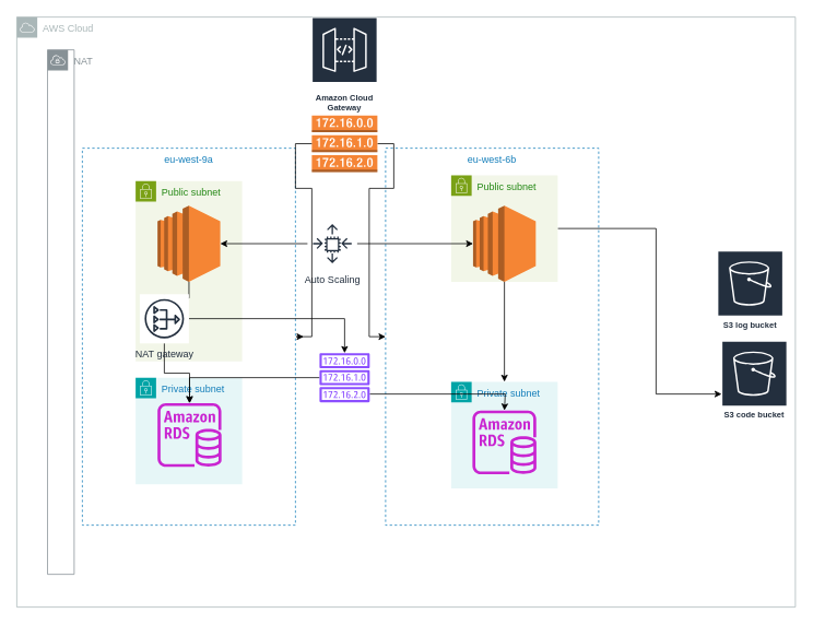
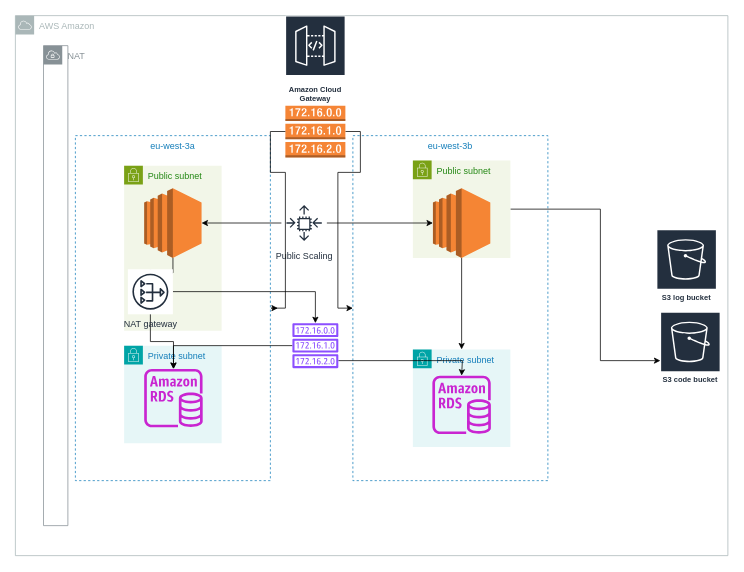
- <mxCell id="2" value="AWS Cloud" style="sketch=0;outlineConnect=0;gradientColor=none;html=1;whiteSpace=wrap;fontSize=12;fontStyle=0;shape=mxgraph.aws4.group;grIcon=mxgraph.aws4.group_aws_cloud;strokeColor=#AAB7B8;fillColor=none;verticalAlign=top;align=left;spacingLeft=30;fontColor=#AAB7B8;dashed=0;" vertex="1" parent="1"><mxGeometry x="20" y="20" width="950" height="720" as="geometry" /></mxCell>
+ <mxCell id="2" value="AWS Amazon" style="sketch=0;outlineConnect=0;gradientColor=none;html=1;whiteSpace=wrap;fontSize=12;fontStyle=0;shape=mxgraph.aws4.group;grIcon=mxgraph.aws4.group_aws_cloud;strokeColor=#AAB7B8;fillColor=none;verticalAlign=top;align=left;spacingLeft=30;fontColor=#AAB7B8;dashed=0;" vertex="1" parent="1"><mxGeometry x="20" y="20" width="950" height="720" as="geometry" /></mxCell>
- <mxCell id="3" value="eu-west-9a" style="fillColor=none;strokeColor=#147EBA;dashed=1;verticalAlign=top;fontStyle=0;fontColor=#147EBA;whiteSpace=wrap;html=1;" vertex="1" parent="1"><mxGeometry x="100" y="180" width="260" height="460" as="geometry" /></mxCell>
+ <mxCell id="3" value="eu-west-3a" style="fillColor=none;strokeColor=#147EBA;dashed=1;verticalAlign=top;fontStyle=0;fontColor=#147EBA;whiteSpace=wrap;html=1;" vertex="1" parent="1"><mxGeometry x="100" y="180" width="260" height="460" as="geometry" /></mxCell>
- <mxCell id="4" value="eu-west-6b" style="fillColor=none;strokeColor=#147EBA;dashed=1;verticalAlign=top;fontStyle=0;fontColor=#147EBA;whiteSpace=wrap;html=1;" vertex="1" parent="1"><mxGeometry x="470" y="180" width="260" height="460" as="geometry" /></mxCell>
+ <mxCell id="4" value="eu-west-3b" style="fillColor=none;strokeColor=#147EBA;dashed=1;verticalAlign=top;fontStyle=0;fontColor=#147EBA;whiteSpace=wrap;html=1;" vertex="1" parent="1"><mxGeometry x="470" y="180" width="260" height="460" as="geometry" /></mxCell>
- <mxCell id="17" value="Auto Scaling" style="sketch=0;outlineConnect=0;fontColor=#232F3E;gradientColor=none;strokeColor=#232F3E;fillColor=#ffffff;dashed=0;verticalLabelPosition=bottom;verticalAlign=top;align=center;html=1;fontSize=12;fontStyle=0;aspect=fixed;shape=mxgraph.aws4.resourceIcon;resIcon=mxgraph.aws4.auto_scaling;" vertex="1" parent="1"><mxGeometry x="375" y="266.5" width="60" height="60" as="geometry" /></mxCell>
+ <mxCell id="17" value="Public Scaling" style="sketch=0;outlineConnect=0;fontColor=#232F3E;gradientColor=none;strokeColor=#232F3E;fillColor=#ffffff;dashed=0;verticalLabelPosition=bottom;verticalAlign=top;align=center;html=1;fontSize=12;fontStyle=0;aspect=fixed;shape=mxgraph.aws4.resourceIcon;resIcon=mxgraph.aws4.auto_scaling;" vertex="1" parent="1"><mxGeometry x="375" y="266.5" width="60" height="60" as="geometry" /></mxCell>
